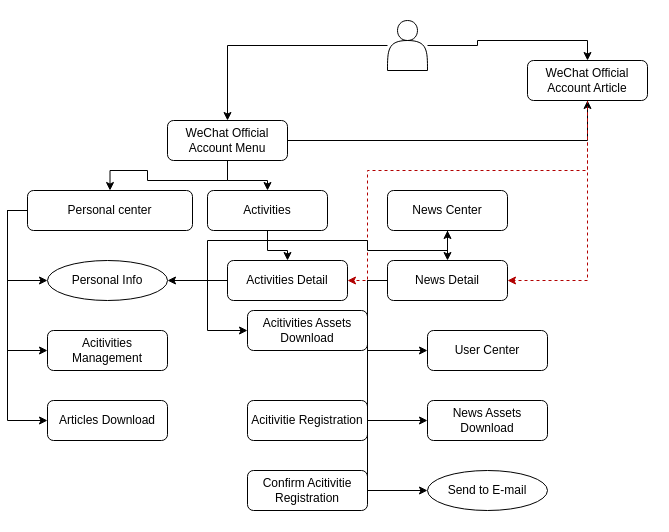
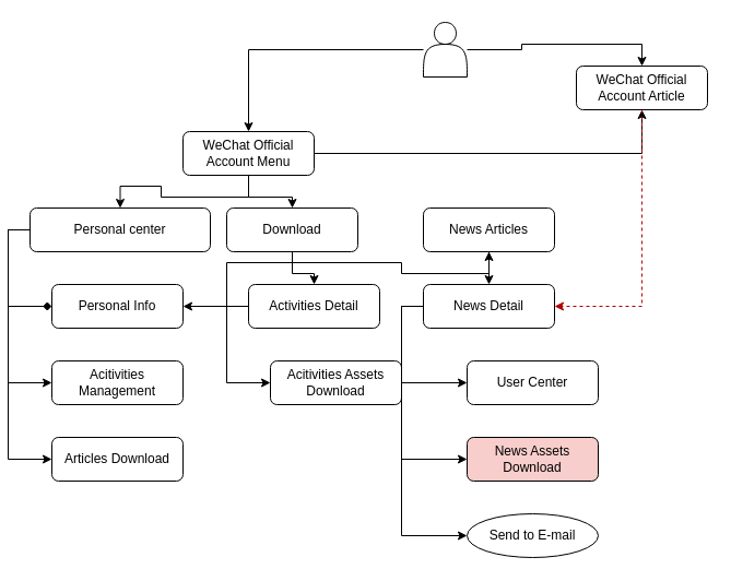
- <mxCell id="9" style="edgeStyle=orthogonalEdgeStyle;rounded=0;orthogonalLoop=1;jettySize=auto;html=1;exitX=0.5;exitY=1;exitDx=0;exitDy=0;entryX=1;entryY=0.5;entryDx=0;entryDy=0;fillColor=#e51400;strokeColor=#B20000;dashed=1;" edge="1" parent="1" source="11" target="27"><mxGeometry relative="1" as="geometry"><Array as="points"><mxPoint x="580" y="170" /><mxPoint x="360" y="170" /><mxPoint x="360" y="280" /></Array></mxGeometry></mxCell>
- <mxCell id="17" value="Activities" style="rounded=1;whiteSpace=wrap;html=1;fontSize=12;glass=0;strokeWidth=1;shadow=0;" vertex="1" parent="1"><mxGeometry x="200" y="190" width="120" height="40" as="geometry" /></mxCell>
+ <mxCell id="17" value="Download" style="rounded=1;whiteSpace=wrap;html=1;fontSize=12;glass=0;strokeWidth=1;shadow=0;" vertex="1" parent="1"><mxGeometry x="200" y="190" width="120" height="40" as="geometry" /></mxCell>
- <mxCell id="19" value="News Center" style="rounded=1;whiteSpace=wrap;html=1;fontSize=12;glass=0;strokeWidth=1;shadow=0;" vertex="1" parent="1"><mxGeometry x="380" y="190" width="120" height="40" as="geometry" /></mxCell>
+ <mxCell id="19" value="News Articles" style="rounded=1;whiteSpace=wrap;html=1;fontSize=12;glass=0;strokeWidth=1;shadow=0;" vertex="1" parent="1"><mxGeometry x="380" y="190" width="120" height="40" as="geometry" /></mxCell>
- <mxCell id="13" style="edgeStyle=orthogonalEdgeStyle;rounded=0;orthogonalLoop=1;jettySize=auto;html=1;exitX=0;exitY=0.5;exitDx=0;exitDy=0;entryX=0;entryY=0.5;entryDx=0;entryDy=0;" edge="1" parent="1" source="15" target="21"><mxGeometry relative="1" as="geometry" /></mxCell>
+ <mxCell id="13" style="edgeStyle=orthogonalEdgeStyle;rounded=0;orthogonalLoop=1;jettySize=auto;html=1;exitX=0;exitY=0.5;exitDx=0;exitDy=0;entryX=0;entryY=0.5;entryDx=0;entryDy=0;endArrow=diamond;" edge="1" parent="1" source="15" target="21"><mxGeometry relative="1" as="geometry" /></mxCell>
- <mxCell id="21" value="Personal Info" style="ellipse;whiteSpace=wrap;html=1;fontSize=12;glass=0;strokeWidth=1;shadow=0;" vertex="1" parent="1"><mxGeometry x="40" y="260" width="120" height="40" as="geometry" /></mxCell>
+ <mxCell id="21" value="Personal Info" style="rounded=1;whiteSpace=wrap;html=1;fontSize=12;glass=0;strokeWidth=1;shadow=0;" vertex="1" parent="1"><mxGeometry x="40" y="260" width="120" height="40" as="geometry" /></mxCell>
- <mxCell id="28" value="Acitivities Assets Download" style="rounded=1;whiteSpace=wrap;html=1;fontSize=12;glass=0;strokeWidth=1;shadow=0;" vertex="1" parent="1"><mxGeometry x="240" y="310" width="120" height="40" as="geometry" /></mxCell>
+ <mxCell id="28" value="Acitivities Assets Download" style="rounded=1;whiteSpace=wrap;html=1;fontSize=12;glass=0;strokeWidth=1;shadow=0;" vertex="1" parent="1"><mxGeometry x="240" y="330" width="120" height="40" as="geometry" /></mxCell>
- <mxCell id="29" value="Acitivitie Registration" style="rounded=1;whiteSpace=wrap;html=1;fontSize=12;glass=0;strokeWidth=1;shadow=0;" vertex="1" parent="1"><mxGeometry x="240" y="400" width="120" height="40" as="geometry" /></mxCell>
- <mxCell id="36" value="News Assets Download" style="rounded=1;whiteSpace=wrap;html=1;fontSize=12;glass=0;strokeWidth=1;shadow=0;" vertex="1" parent="1"><mxGeometry x="420" y="400" width="120" height="40" as="geometry" /></mxCell>
+ <mxCell id="36" value="News Assets Download" style="rounded=1;whiteSpace=wrap;html=1;fontSize=12;glass=0;strokeWidth=1;shadow=0;fillColor=#f8cecc;" vertex="1" parent="1"><mxGeometry x="420" y="400" width="120" height="40" as="geometry" /></mxCell>
- <mxCell id="30" value="Confirm Acitivitie Registration" style="rounded=1;whiteSpace=wrap;html=1;fontSize=12;glass=0;strokeWidth=1;shadow=0;" vertex="1" parent="1"><mxGeometry x="240" y="470" width="120" height="40" as="geometry" /></mxCell>
